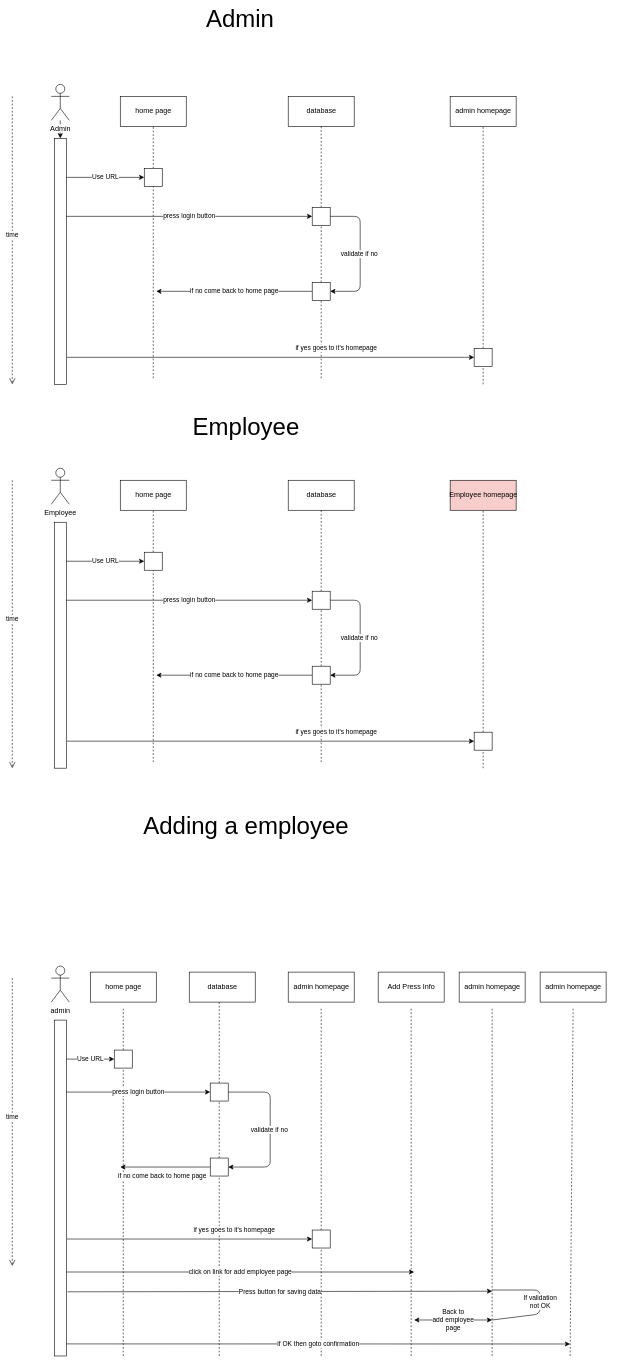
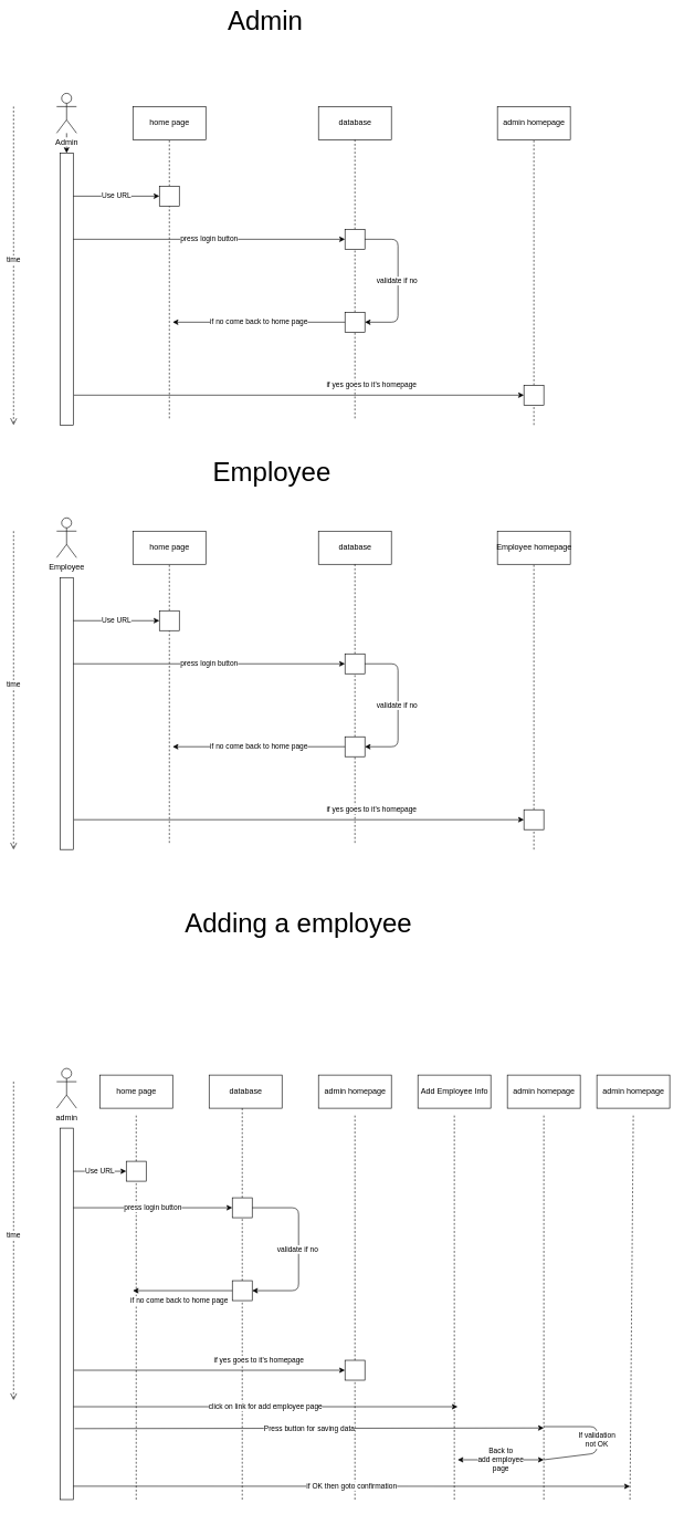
- <mxCell id="30" value="Employee homepage" style="html=1;fillColor=#f8cecc;" parent="1" vertex="1"><mxGeometry x="750" y="800" width="110" height="50" as="geometry" /></mxCell>
+ <mxCell id="30" value="Employee homepage" style="html=1;" parent="1" vertex="1"><mxGeometry x="750" y="800" width="110" height="50" as="geometry" /></mxCell>
- <mxCell id="71" value="&lt;span style=&quot;font-size: 40px&quot;&gt;Adding a employee&lt;/span&gt;" style="text;html=1;strokeColor=none;fillColor=none;align=center;verticalAlign=middle;whiteSpace=wrap;rounded=0;" parent="1" vertex="1"><mxGeometry x="140" y="1365" width="540" height="20" as="geometry" /></mxCell>
+ <mxCell id="71" value="&lt;span style=&quot;font-size: 40px&quot;&gt;Adding a employee&lt;/span&gt;" style="text;html=1;strokeColor=none;fillColor=none;align=center;verticalAlign=middle;whiteSpace=wrap;rounded=0;" parent="1" vertex="1"><mxGeometry x="180" y="1380" width="540" height="20" as="geometry" /></mxCell>
- <mxCell id="72" value="Add Press Info" style="html=1;" parent="1" vertex="1"><mxGeometry x="630" y="1620" width="110" height="50" as="geometry" /></mxCell>
+ <mxCell id="72" value="Add Employee Info" style="html=1;" parent="1" vertex="1"><mxGeometry x="630" y="1620" width="110" height="50" as="geometry" /></mxCell>
